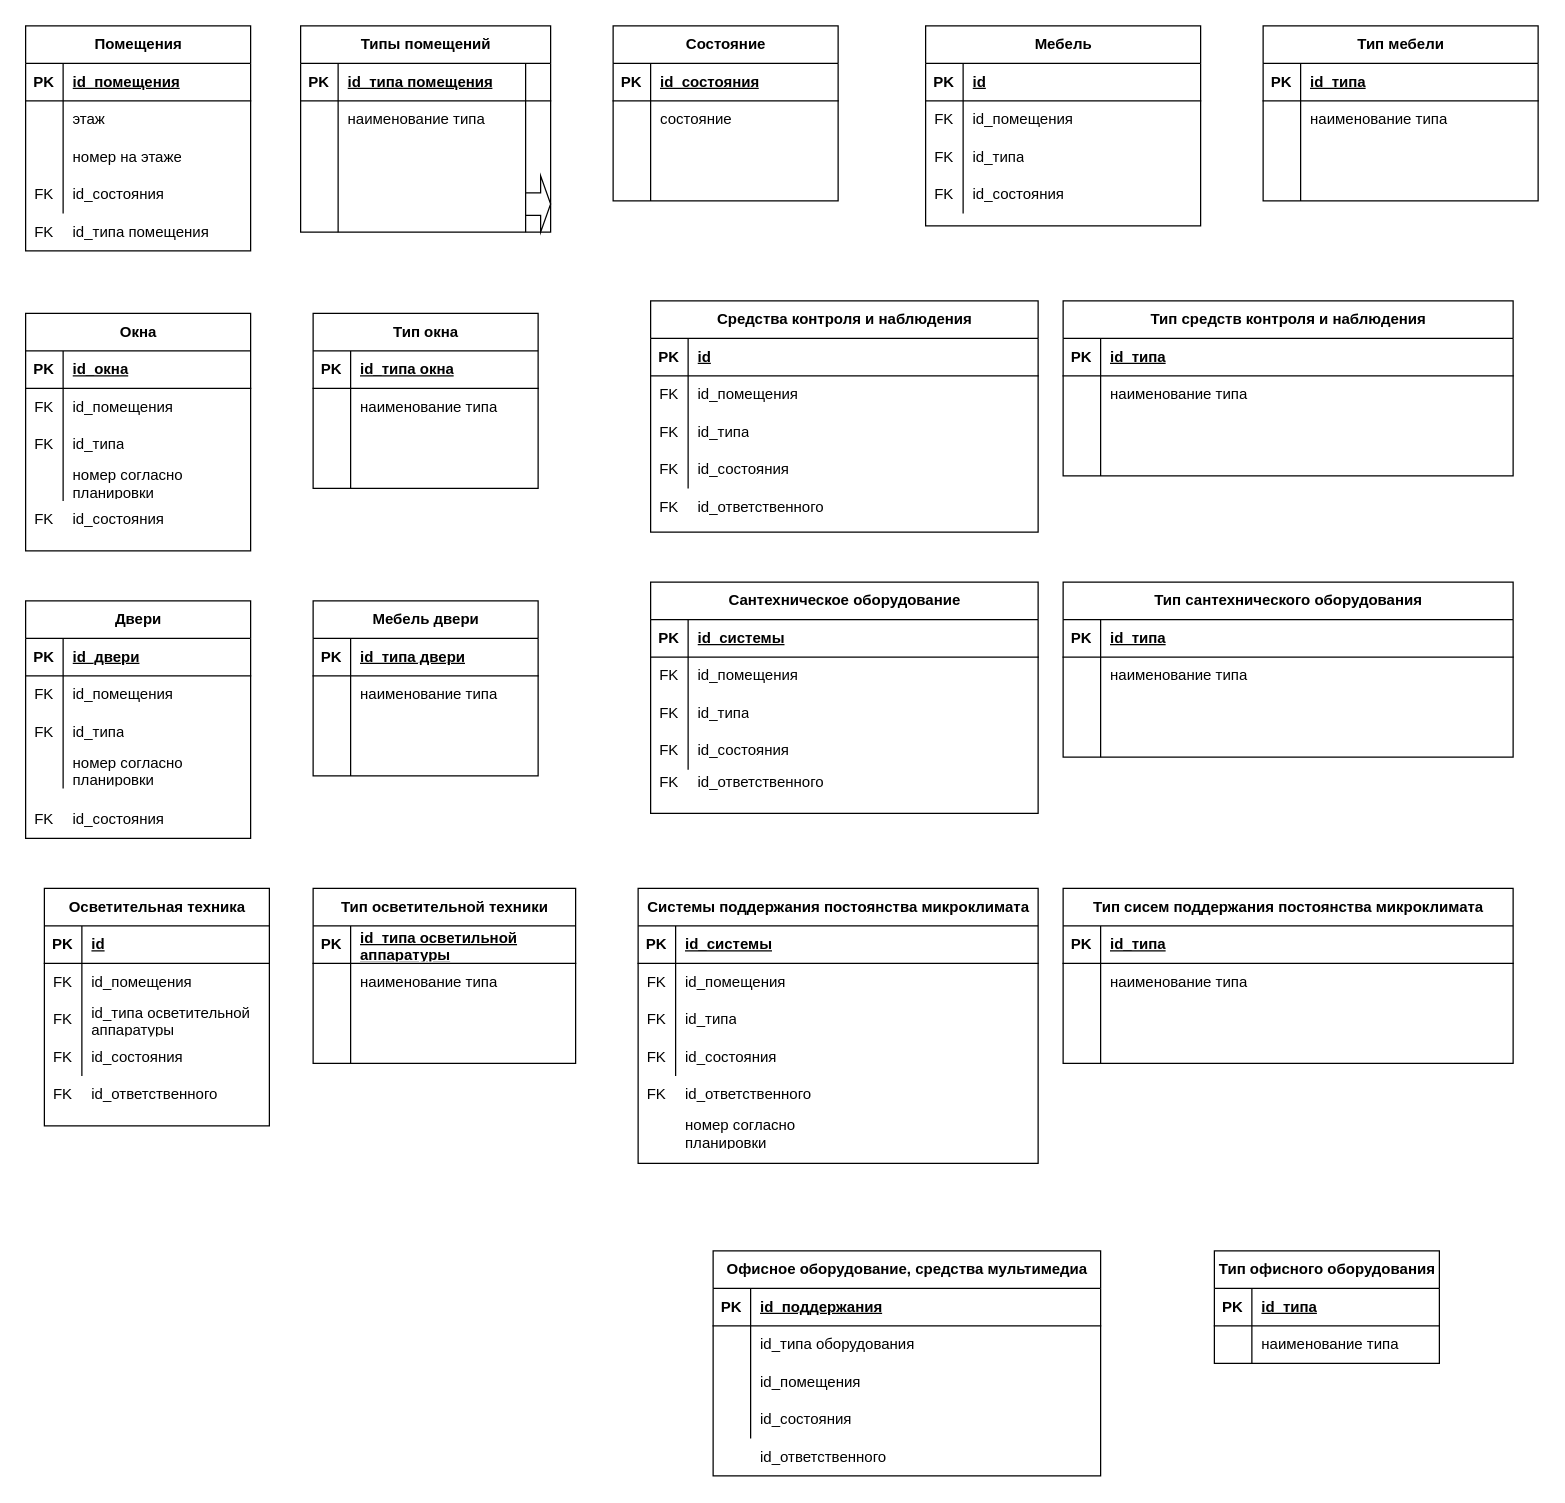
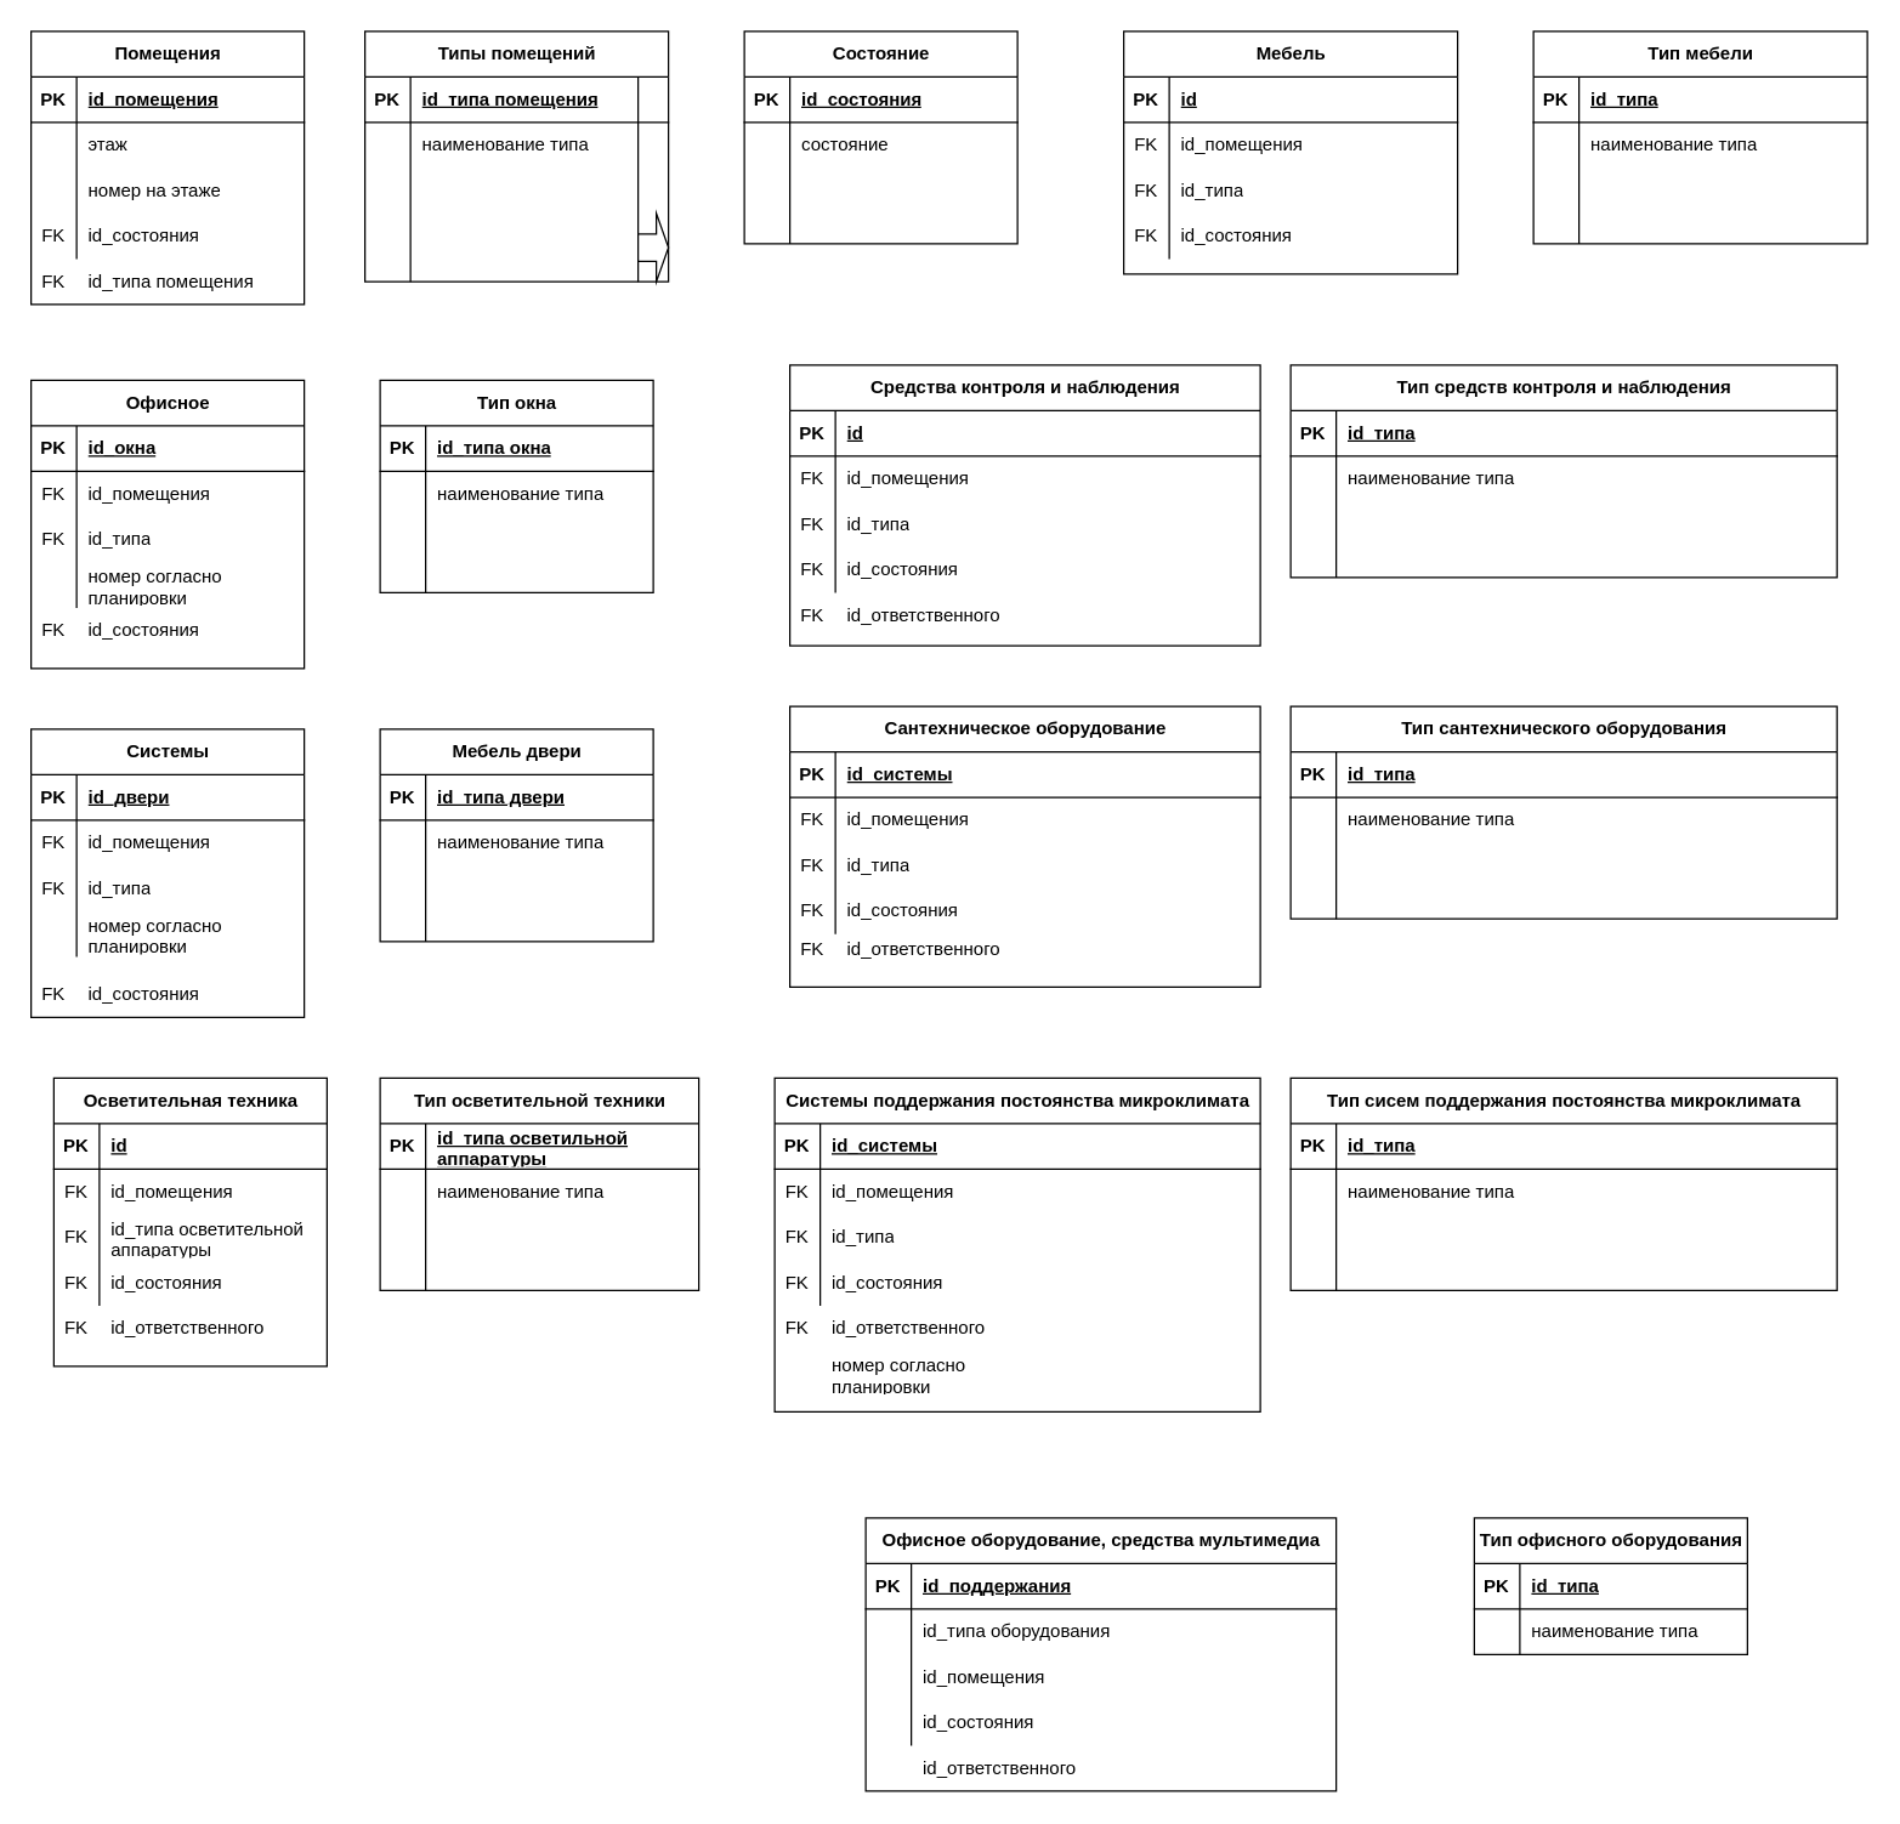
- <mxCell id="70" value="Окна" style="shape=table;startSize=30;container=1;collapsible=1;childLayout=tableLayout;fixedRows=1;rowLines=0;fontStyle=1;align=center;resizeLast=1;html=1;" parent="69" vertex="1"><mxGeometry width="180" height="190" as="geometry" /></mxCell>
+ <mxCell id="70" value="Офисное" style="shape=table;startSize=30;container=1;collapsible=1;childLayout=tableLayout;fixedRows=1;rowLines=0;fontStyle=1;align=center;resizeLast=1;html=1;" parent="69" vertex="1"><mxGeometry width="180" height="190" as="geometry" /></mxCell>
- <mxCell id="42" value="Двери" style="shape=table;startSize=30;container=1;collapsible=1;childLayout=tableLayout;fixedRows=1;rowLines=0;fontStyle=1;align=center;resizeLast=1;html=1;" parent="1" vertex="1"><mxGeometry x="20" y="480" width="180" height="190" as="geometry" /></mxCell>
+ <mxCell id="42" value="Системы" style="shape=table;startSize=30;container=1;collapsible=1;childLayout=tableLayout;fixedRows=1;rowLines=0;fontStyle=1;align=center;resizeLast=1;html=1;" parent="1" vertex="1"><mxGeometry x="20" y="480" width="180" height="190" as="geometry" /></mxCell>
